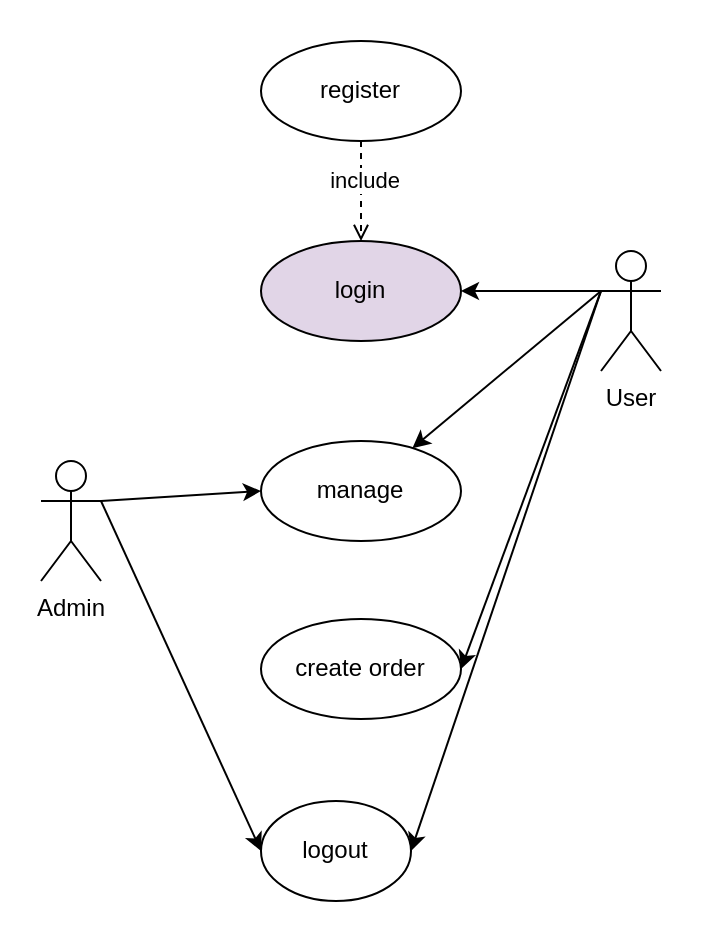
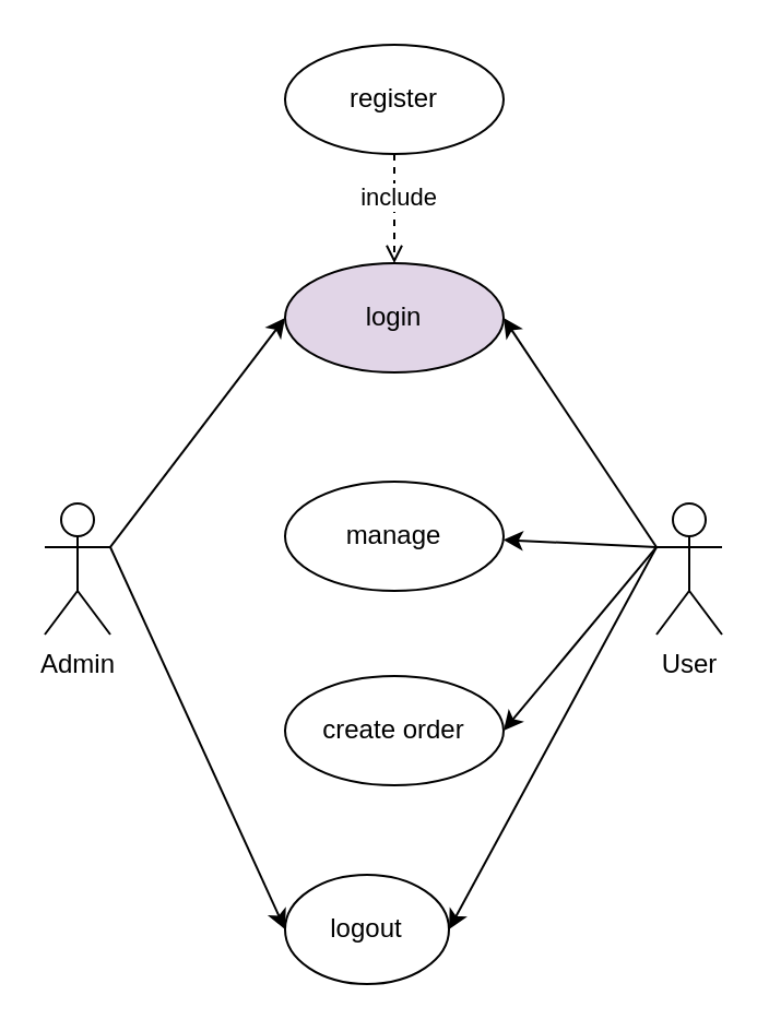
- <mxCell id="10" value="User" style="shape=umlActor;verticalLabelPosition=bottom;verticalAlign=top;html=1;outlineConnect=0;" parent="1" vertex="1"><mxGeometry x="300" y="125" width="30" height="60" as="geometry" /></mxCell>
+ <mxCell id="10" value="User" style="shape=umlActor;verticalLabelPosition=bottom;verticalAlign=top;html=1;outlineConnect=0;" parent="1" vertex="1"><mxGeometry x="300" y="230" width="30" height="60" as="geometry" /></mxCell>
+ <mxCell id="4" style="rounded=0;orthogonalLoop=1;jettySize=auto;html=1;exitX=1;exitY=0.333;exitDx=0;exitDy=0;exitPerimeter=0;entryX=0;entryY=0.5;entryDx=0;entryDy=0;" parent="1" source="5" target="12" edge="1"><mxGeometry relative="1" as="geometry" /></mxCell>
- <mxCell id="2" style="rounded=0;orthogonalLoop=1;jettySize=auto;html=1;exitX=1;exitY=0.333;exitDx=0;exitDy=0;exitPerimeter=0;entryX=0;entryY=0.5;entryDx=0;entryDy=0;" parent="1" source="5" target="13" edge="1"><mxGeometry relative="1" as="geometry" /></mxCell>
